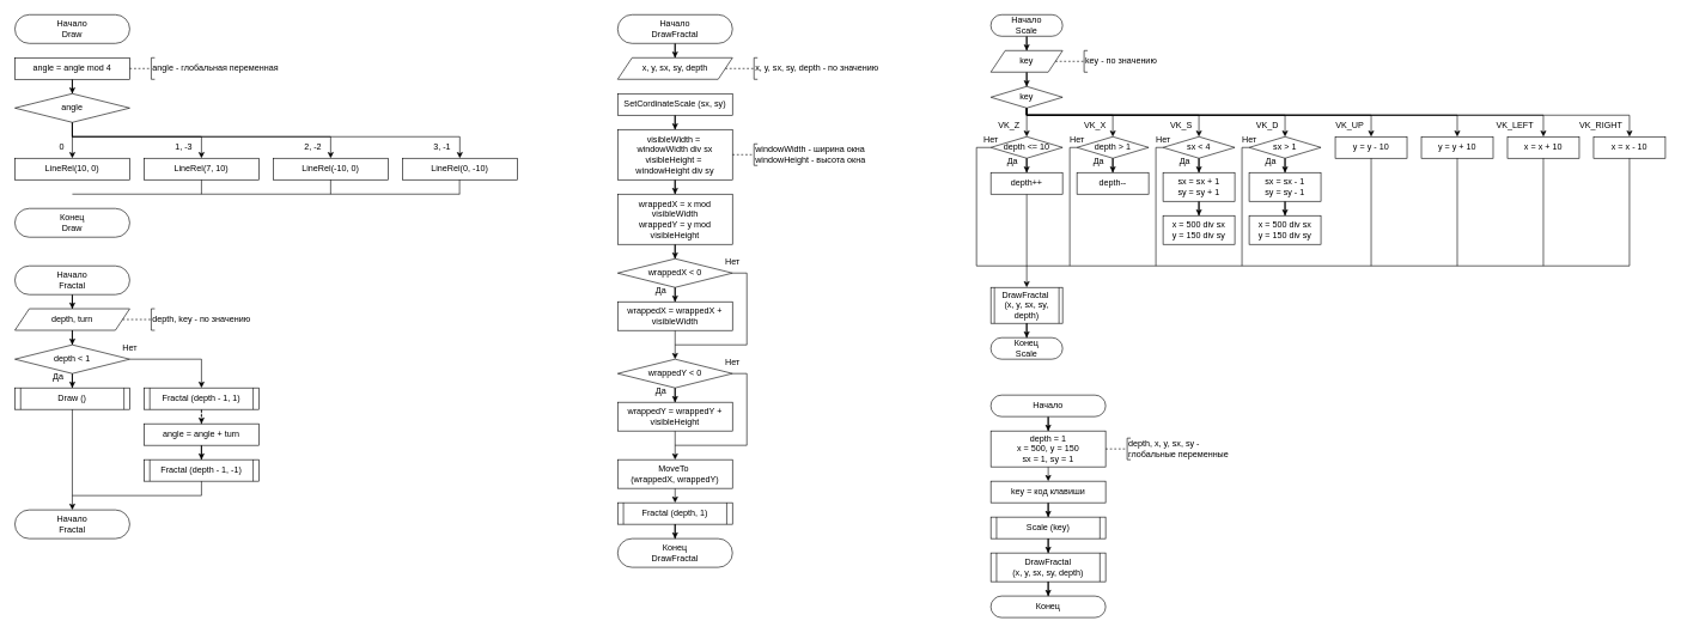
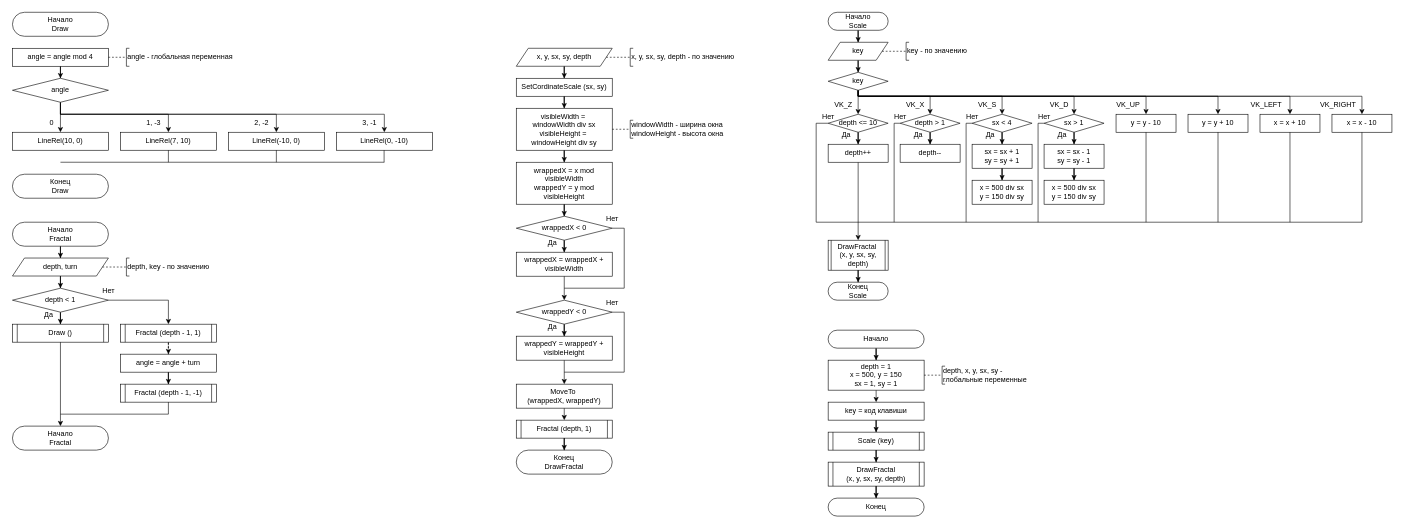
- <mxCell id="56" value="Начало&lt;div&gt;DrawFractal&lt;/div&gt;" style="rounded=1;whiteSpace=wrap;html=1;arcSize=50;" vertex="1" parent="1"><mxGeometry x="860" y="20" width="160" height="40" as="geometry" /></mxCell>
- <mxCell id="55" style="edgeStyle=orthogonalEdgeStyle;rounded=0;orthogonalLoop=1;jettySize=auto;html=1;" edge="1" parent="1" source="56" target="58"><mxGeometry relative="1" as="geometry" /></mxCell>
+ <mxCell id="57" style="edgeStyle=orthogonalEdgeStyle;rounded=0;orthogonalLoop=1;jettySize=auto;html=1;" edge="1" parent="1" source="58" target="62"><mxGeometry relative="1" as="geometry" /></mxCell>
